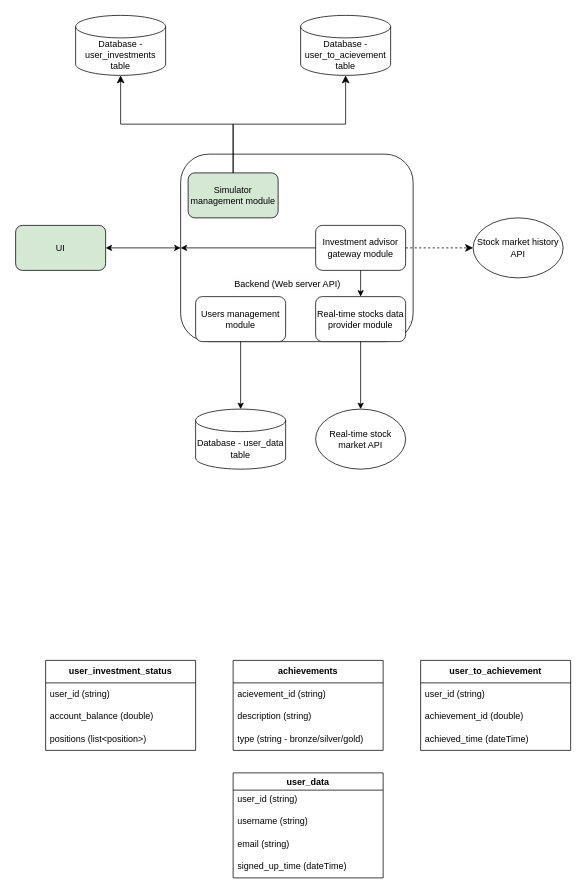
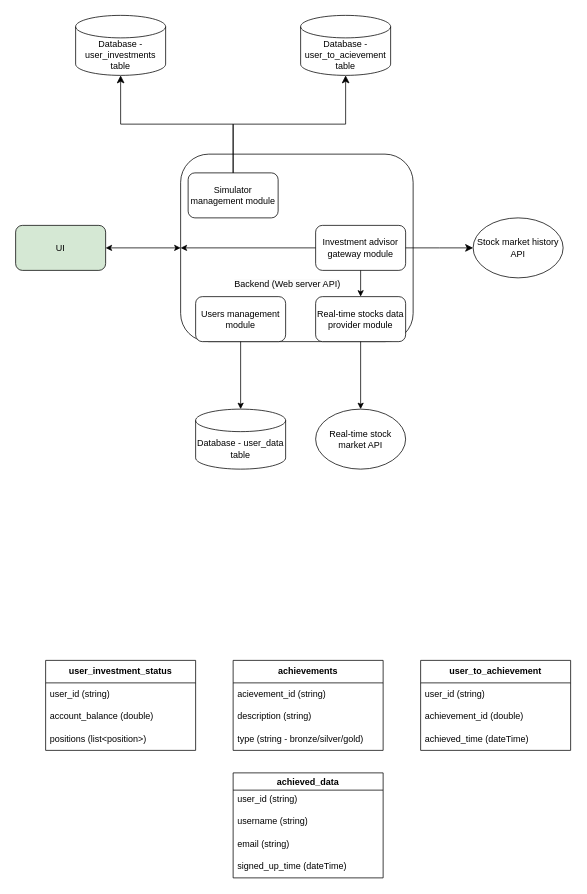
- <mxCell id="6" value="Simulator management module" style="rounded=1;whiteSpace=wrap;html=1;fillColor=#d5e8d4;" parent="1" vertex="1"><mxGeometry x="250" y="230" width="120" height="60" as="geometry" /></mxCell>
+ <mxCell id="6" value="Simulator management module" style="rounded=1;whiteSpace=wrap;html=1;" parent="1" vertex="1"><mxGeometry x="250" y="230" width="120" height="60" as="geometry" /></mxCell>
- <mxCell id="18" value="" style="edgeStyle=elbowEdgeStyle;elbow=horizontal;endArrow=classic;html=1;curved=0;rounded=0;endSize=8;startSize=8;entryX=0;entryY=0.5;entryDx=0;entryDy=0;exitX=1;exitY=0.5;exitDx=0;exitDy=0;dashed=1;" parent="1" source="7" target="17" edge="1"><mxGeometry width="50" height="50" relative="1" as="geometry"><mxPoint x="580" y="270" as="sourcePoint" /><mxPoint x="630" y="220" as="targetPoint" /></mxGeometry></mxCell>
+ <mxCell id="18" value="" style="edgeStyle=elbowEdgeStyle;elbow=horizontal;endArrow=classic;html=1;curved=0;rounded=0;endSize=8;startSize=8;entryX=0;entryY=0.5;entryDx=0;entryDy=0;exitX=1;exitY=0.5;exitDx=0;exitDy=0;" parent="1" source="7" target="17" edge="1"><mxGeometry width="50" height="50" relative="1" as="geometry"><mxPoint x="580" y="270" as="sourcePoint" /><mxPoint x="630" y="220" as="targetPoint" /></mxGeometry></mxCell>
- <mxCell id="31" value="user_data" style="swimlane;whiteSpace=wrap;html=1;" parent="1" vertex="1"><mxGeometry x="310" y="1030" width="200" height="140" as="geometry" /></mxCell>
+ <mxCell id="31" value="achieved_data" style="swimlane;whiteSpace=wrap;html=1;" parent="1" vertex="1"><mxGeometry x="310" y="1030" width="200" height="140" as="geometry" /></mxCell>
